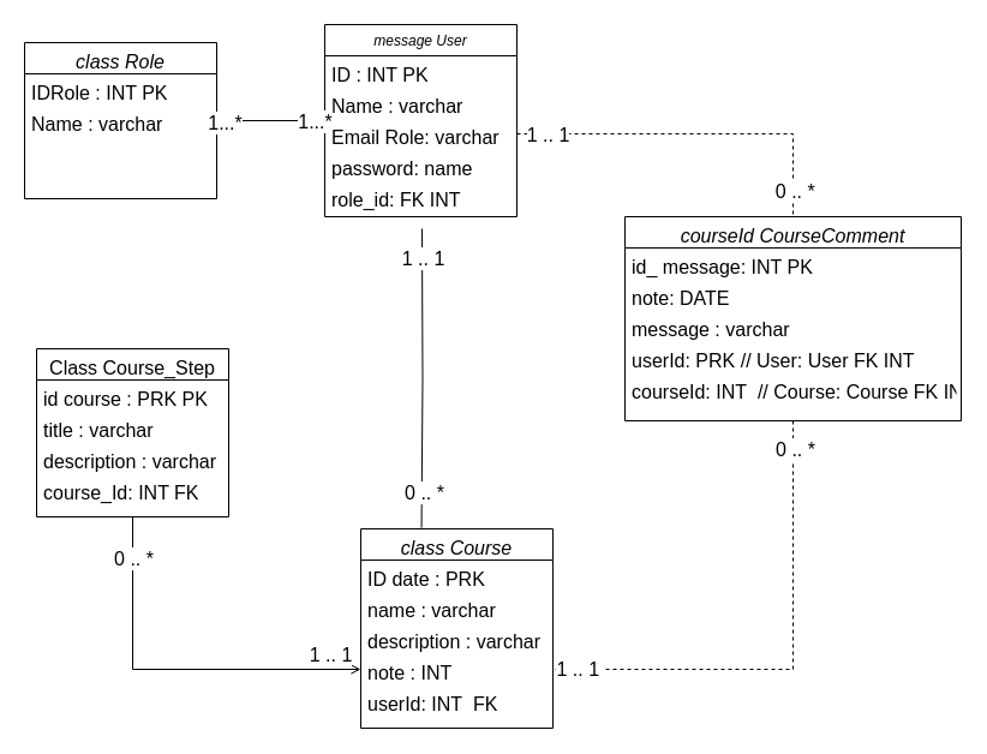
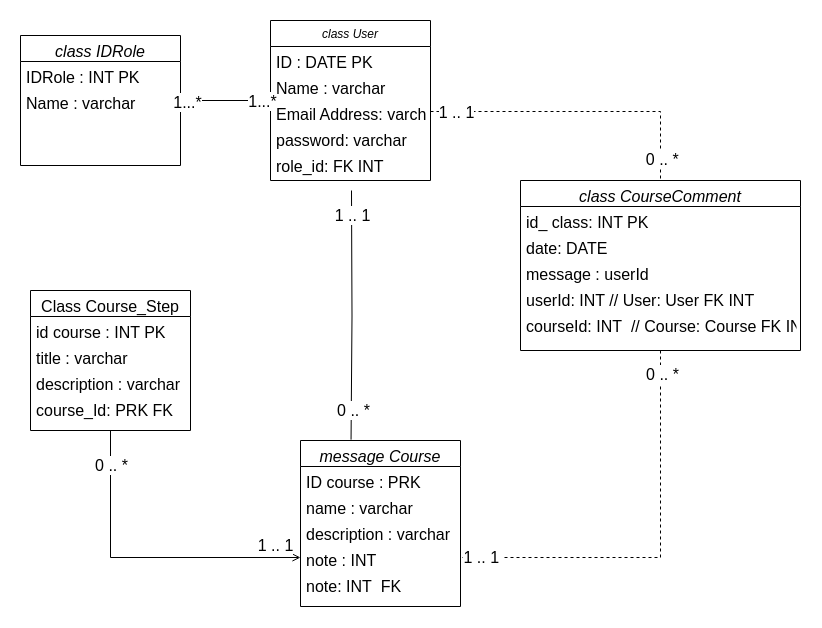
- <mxCell id="2" value="message User" style="swimlane;fontStyle=2;align=center;verticalAlign=top;childLayout=stackLayout;horizontal=1;startSize=26;horizontalStack=0;resizeParent=1;resizeLast=0;collapsible=1;marginBottom=0;rounded=0;shadow=0;strokeWidth=1;" parent="1" vertex="1"><mxGeometry x="270" y="20" width="160" height="160" as="geometry"><mxRectangle x="230" y="20" width="160" height="26" as="alternateBounds" /></mxGeometry></mxCell>
+ <mxCell id="2" value="class User" style="swimlane;fontStyle=2;align=center;verticalAlign=top;childLayout=stackLayout;horizontal=1;startSize=26;horizontalStack=0;resizeParent=1;resizeLast=0;collapsible=1;marginBottom=0;rounded=0;shadow=0;strokeWidth=1;" parent="1" vertex="1"><mxGeometry x="270" y="20" width="160" height="160" as="geometry"><mxRectangle x="230" y="20" width="160" height="26" as="alternateBounds" /></mxGeometry></mxCell>
- <mxCell id="37" value="class Role" style="swimlane;fontStyle=2;align=center;verticalAlign=top;childLayout=stackLayout;horizontal=1;startSize=26;horizontalStack=0;resizeParent=1;resizeLast=0;collapsible=1;marginBottom=0;rounded=0;shadow=0;strokeWidth=1;fontSize=16;" vertex="1" parent="1"><mxGeometry x="20" y="35" width="160" height="130" as="geometry"><mxRectangle x="230" y="20" width="160" height="26" as="alternateBounds" /></mxGeometry></mxCell>
+ <mxCell id="37" value="class IDRole" style="swimlane;fontStyle=2;align=center;verticalAlign=top;childLayout=stackLayout;horizontal=1;startSize=26;horizontalStack=0;resizeParent=1;resizeLast=0;collapsible=1;marginBottom=0;rounded=0;shadow=0;strokeWidth=1;fontSize=16;" vertex="1" parent="1"><mxGeometry x="20" y="35" width="160" height="130" as="geometry"><mxRectangle x="230" y="20" width="160" height="26" as="alternateBounds" /></mxGeometry></mxCell>
- <mxCell id="3" value="ID : INT PK" style="text;align=left;verticalAlign=top;spacingLeft=4;spacingRight=4;overflow=hidden;rotatable=0;points=[[0,0.5],[1,0.5]];portConstraint=eastwest;fontSize=16;" parent="2" vertex="1"><mxGeometry y="26" width="160" height="26" as="geometry" /></mxCell>
+ <mxCell id="3" value="ID : DATE PK" style="text;align=left;verticalAlign=top;spacingLeft=4;spacingRight=4;overflow=hidden;rotatable=0;points=[[0,0.5],[1,0.5]];portConstraint=eastwest;fontSize=16;" parent="2" vertex="1"><mxGeometry y="26" width="160" height="26" as="geometry" /></mxCell>
- <mxCell id="5" value="Email Role: varchar" style="text;align=left;verticalAlign=top;spacingLeft=4;spacingRight=4;overflow=hidden;rotatable=0;points=[[0,0.5],[1,0.5]];portConstraint=eastwest;rounded=0;shadow=0;html=0;fontSize=16;" parent="2" vertex="1"><mxGeometry y="78" width="160" height="26" as="geometry" /></mxCell>
+ <mxCell id="5" value="Email Address: varchar" style="text;align=left;verticalAlign=top;spacingLeft=4;spacingRight=4;overflow=hidden;rotatable=0;points=[[0,0.5],[1,0.5]];portConstraint=eastwest;rounded=0;shadow=0;html=0;fontSize=16;" parent="2" vertex="1"><mxGeometry y="78" width="160" height="26" as="geometry" /></mxCell>
- <mxCell id="6" value="password: name" style="text;align=left;verticalAlign=top;spacingLeft=4;spacingRight=4;overflow=hidden;rotatable=0;points=[[0,0.5],[1,0.5]];portConstraint=eastwest;rounded=0;shadow=0;html=0;fontSize=16;" parent="2" vertex="1"><mxGeometry y="104" width="160" height="26" as="geometry" /></mxCell>
+ <mxCell id="6" value="password: varchar" style="text;align=left;verticalAlign=top;spacingLeft=4;spacingRight=4;overflow=hidden;rotatable=0;points=[[0,0.5],[1,0.5]];portConstraint=eastwest;rounded=0;shadow=0;html=0;fontSize=16;" parent="2" vertex="1"><mxGeometry y="104" width="160" height="26" as="geometry" /></mxCell>
- <mxCell id="17" value="courseId CourseComment" style="swimlane;fontStyle=2;align=center;verticalAlign=top;childLayout=stackLayout;horizontal=1;startSize=26;horizontalStack=0;resizeParent=1;resizeLast=0;collapsible=1;marginBottom=0;rounded=0;shadow=0;strokeWidth=1;fontSize=16;" parent="1" vertex="1"><mxGeometry x="520" y="180" width="280" height="170" as="geometry"><mxRectangle x="480" y="114" width="160" height="26" as="alternateBounds" /></mxGeometry></mxCell>
+ <mxCell id="17" value="class CourseComment" style="swimlane;fontStyle=2;align=center;verticalAlign=top;childLayout=stackLayout;horizontal=1;startSize=26;horizontalStack=0;resizeParent=1;resizeLast=0;collapsible=1;marginBottom=0;rounded=0;shadow=0;strokeWidth=1;fontSize=16;" parent="1" vertex="1"><mxGeometry x="520" y="180" width="280" height="170" as="geometry"><mxRectangle x="480" y="114" width="160" height="26" as="alternateBounds" /></mxGeometry></mxCell>
- <mxCell id="18" value="id_ message: INT PK" style="text;align=left;verticalAlign=top;spacingLeft=4;spacingRight=4;overflow=hidden;rotatable=0;points=[[0,0.5],[1,0.5]];portConstraint=eastwest;fontSize=16;" parent="17" vertex="1"><mxGeometry y="26" width="280" height="26" as="geometry" /></mxCell>
+ <mxCell id="18" value="id_ class: INT PK" style="text;align=left;verticalAlign=top;spacingLeft=4;spacingRight=4;overflow=hidden;rotatable=0;points=[[0,0.5],[1,0.5]];portConstraint=eastwest;fontSize=16;" parent="17" vertex="1"><mxGeometry y="26" width="280" height="26" as="geometry" /></mxCell>
- <mxCell id="19" value="note: DATE" style="text;align=left;verticalAlign=top;spacingLeft=4;spacingRight=4;overflow=hidden;rotatable=0;points=[[0,0.5],[1,0.5]];portConstraint=eastwest;rounded=0;shadow=0;html=0;fontSize=16;" parent="17" vertex="1"><mxGeometry y="52" width="280" height="26" as="geometry" /></mxCell>
+ <mxCell id="19" value="date: DATE" style="text;align=left;verticalAlign=top;spacingLeft=4;spacingRight=4;overflow=hidden;rotatable=0;points=[[0,0.5],[1,0.5]];portConstraint=eastwest;rounded=0;shadow=0;html=0;fontSize=16;" parent="17" vertex="1"><mxGeometry y="52" width="280" height="26" as="geometry" /></mxCell>
- <mxCell id="20" value="message : varchar" style="text;align=left;verticalAlign=top;spacingLeft=4;spacingRight=4;overflow=hidden;rotatable=0;points=[[0,0.5],[1,0.5]];portConstraint=eastwest;rounded=0;shadow=0;html=0;fontSize=16;" parent="17" vertex="1"><mxGeometry y="78" width="280" height="26" as="geometry" /></mxCell>
+ <mxCell id="20" value="message : userId" style="text;align=left;verticalAlign=top;spacingLeft=4;spacingRight=4;overflow=hidden;rotatable=0;points=[[0,0.5],[1,0.5]];portConstraint=eastwest;rounded=0;shadow=0;html=0;fontSize=16;" parent="17" vertex="1"><mxGeometry y="78" width="280" height="26" as="geometry" /></mxCell>
- <mxCell id="21" value="userId: PRK // User: User FK INT" style="text;align=left;verticalAlign=top;spacingLeft=4;spacingRight=4;overflow=hidden;rotatable=0;points=[[0,0.5],[1,0.5]];portConstraint=eastwest;rounded=0;shadow=0;html=0;fontSize=16;" parent="17" vertex="1"><mxGeometry y="104" width="280" height="26" as="geometry" /></mxCell>
+ <mxCell id="21" value="userId: INT // User: User FK INT" style="text;align=left;verticalAlign=top;spacingLeft=4;spacingRight=4;overflow=hidden;rotatable=0;points=[[0,0.5],[1,0.5]];portConstraint=eastwest;rounded=0;shadow=0;html=0;fontSize=16;" parent="17" vertex="1"><mxGeometry y="104" width="280" height="26" as="geometry" /></mxCell>
- <mxCell id="27" value="id course : PRK PK" style="text;align=left;verticalAlign=top;spacingLeft=4;spacingRight=4;overflow=hidden;rotatable=0;points=[[0,0.5],[1,0.5]];portConstraint=eastwest;fontSize=16;" parent="26" vertex="1"><mxGeometry y="26" width="160" height="26" as="geometry" /></mxCell>
+ <mxCell id="27" value="id course : INT PK" style="text;align=left;verticalAlign=top;spacingLeft=4;spacingRight=4;overflow=hidden;rotatable=0;points=[[0,0.5],[1,0.5]];portConstraint=eastwest;fontSize=16;" parent="26" vertex="1"><mxGeometry y="26" width="160" height="26" as="geometry" /></mxCell>
- <mxCell id="30" value="course_Id: INT FK" style="text;align=left;verticalAlign=top;spacingLeft=4;spacingRight=4;overflow=hidden;rotatable=0;points=[[0,0.5],[1,0.5]];portConstraint=eastwest;fontSize=16;" parent="26" vertex="1"><mxGeometry y="104" width="160" height="26" as="geometry" /></mxCell>
+ <mxCell id="30" value="course_Id: PRK FK" style="text;align=left;verticalAlign=top;spacingLeft=4;spacingRight=4;overflow=hidden;rotatable=0;points=[[0,0.5],[1,0.5]];portConstraint=eastwest;fontSize=16;" parent="26" vertex="1"><mxGeometry y="104" width="160" height="26" as="geometry" /></mxCell>
- <mxCell id="8" value="class Course" style="swimlane;fontStyle=2;align=center;verticalAlign=top;childLayout=stackLayout;horizontal=1;startSize=26;horizontalStack=0;resizeParent=1;resizeLast=0;collapsible=1;marginBottom=0;rounded=0;shadow=0;strokeWidth=1;fontSize=16;" parent="1" vertex="1"><mxGeometry x="300" y="440" width="160" height="166" as="geometry"><mxRectangle x="230" y="140" width="160" height="26" as="alternateBounds" /></mxGeometry></mxCell>
+ <mxCell id="8" value="message Course" style="swimlane;fontStyle=2;align=center;verticalAlign=top;childLayout=stackLayout;horizontal=1;startSize=26;horizontalStack=0;resizeParent=1;resizeLast=0;collapsible=1;marginBottom=0;rounded=0;shadow=0;strokeWidth=1;fontSize=16;" parent="1" vertex="1"><mxGeometry x="300" y="440" width="160" height="166" as="geometry"><mxRectangle x="230" y="140" width="160" height="26" as="alternateBounds" /></mxGeometry></mxCell>
- <mxCell id="9" value="ID date : PRK" style="text;align=left;verticalAlign=top;spacingLeft=4;spacingRight=4;overflow=hidden;rotatable=0;points=[[0,0.5],[1,0.5]];portConstraint=eastwest;fontSize=16;" parent="8" vertex="1"><mxGeometry y="26" width="160" height="26" as="geometry" /></mxCell>
+ <mxCell id="9" value="ID course : PRK" style="text;align=left;verticalAlign=top;spacingLeft=4;spacingRight=4;overflow=hidden;rotatable=0;points=[[0,0.5],[1,0.5]];portConstraint=eastwest;fontSize=16;" parent="8" vertex="1"><mxGeometry y="26" width="160" height="26" as="geometry" /></mxCell>
- <mxCell id="13" value="userId: INT  FK" style="text;align=left;verticalAlign=top;spacingLeft=4;spacingRight=4;overflow=hidden;rotatable=0;points=[[0,0.5],[1,0.5]];portConstraint=eastwest;rounded=0;shadow=0;html=0;fontSize=16;" parent="8" vertex="1"><mxGeometry y="130" width="160" height="26" as="geometry" /></mxCell>
+ <mxCell id="13" value="note: INT  FK" style="text;align=left;verticalAlign=top;spacingLeft=4;spacingRight=4;overflow=hidden;rotatable=0;points=[[0,0.5],[1,0.5]];portConstraint=eastwest;rounded=0;shadow=0;html=0;fontSize=16;" parent="8" vertex="1"><mxGeometry y="130" width="160" height="26" as="geometry" /></mxCell>
